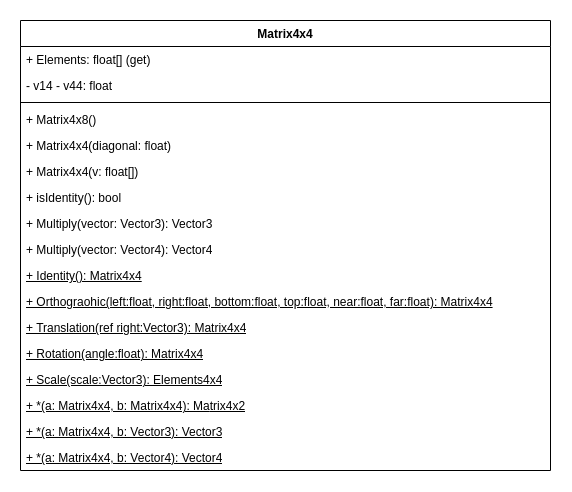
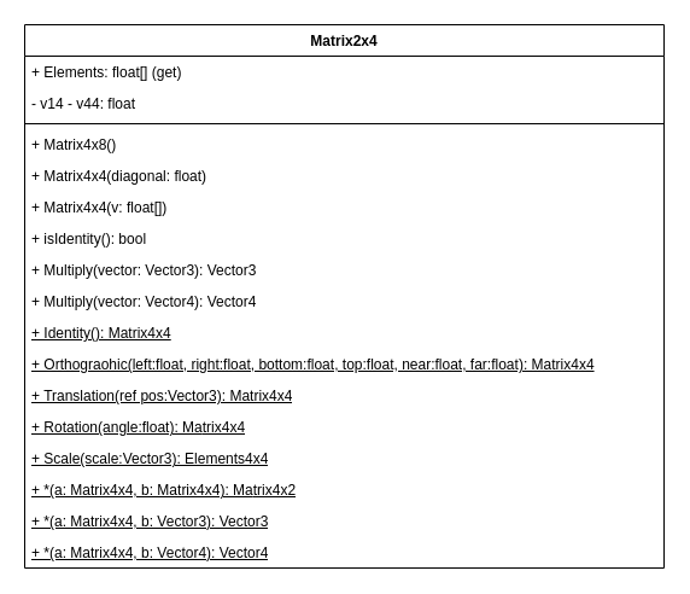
- <mxCell id="2" value="Matrix4x4" style="swimlane;fontStyle=1;align=center;verticalAlign=top;childLayout=stackLayout;horizontal=1;startSize=26;horizontalStack=0;resizeParent=1;resizeParentMax=0;resizeLast=0;collapsible=1;marginBottom=0;whiteSpace=wrap;html=1;" vertex="1" parent="1"><mxGeometry x="20" y="20" width="530" height="450" as="geometry" /></mxCell>
+ <mxCell id="2" value="Matrix2x4" style="swimlane;fontStyle=1;align=center;verticalAlign=top;childLayout=stackLayout;horizontal=1;startSize=26;horizontalStack=0;resizeParent=1;resizeParentMax=0;resizeLast=0;collapsible=1;marginBottom=0;whiteSpace=wrap;html=1;" vertex="1" parent="1"><mxGeometry x="20" y="20" width="530" height="450" as="geometry" /></mxCell>
- <mxCell id="14" value="&lt;u&gt;+ Translation(ref right:Vector3): Matrix4x4&lt;/u&gt;" style="text;strokeColor=none;fillColor=none;align=left;verticalAlign=top;spacingLeft=4;spacingRight=4;overflow=hidden;rotatable=0;points=[[0,0.5],[1,0.5]];portConstraint=eastwest;whiteSpace=wrap;html=1;" vertex="1" parent="2"><mxGeometry y="294" width="530" height="26" as="geometry" /></mxCell>
+ <mxCell id="14" value="&lt;u&gt;+ Translation(ref pos:Vector3): Matrix4x4&lt;/u&gt;" style="text;strokeColor=none;fillColor=none;align=left;verticalAlign=top;spacingLeft=4;spacingRight=4;overflow=hidden;rotatable=0;points=[[0,0.5],[1,0.5]];portConstraint=eastwest;whiteSpace=wrap;html=1;" vertex="1" parent="2"><mxGeometry y="294" width="530" height="26" as="geometry" /></mxCell>
